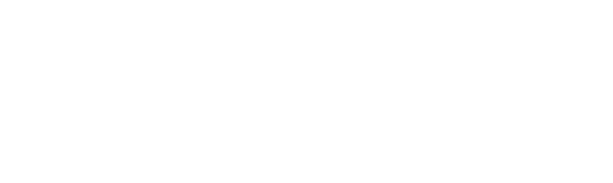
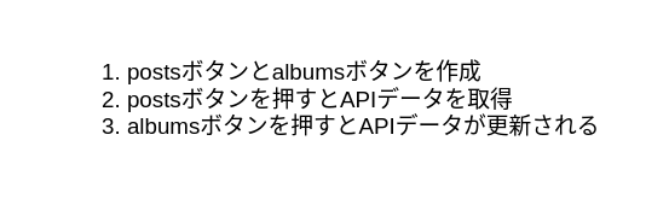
+ <mxCell id="2" value="&lt;ol style=&quot;font-size: 15px&quot;&gt;&lt;li style=&quot;text-align: left&quot;&gt;postsボタンとalbumsボタンを作成&lt;/li&gt;&lt;li style=&quot;text-align: left&quot;&gt;postsボタンを押すとAPIデータを取得&lt;/li&gt;&lt;li&gt;albumsボタンを押すとAPIデータが更新される&lt;/li&gt;&lt;/ol&gt;" style="text;html=1;strokeColor=none;fillColor=none;align=center;verticalAlign=middle;whiteSpace=wrap;rounded=0;" vertex="1" parent="1"><mxGeometry x="20" y="20" width="400" height="90" as="geometry" /></mxCell>
